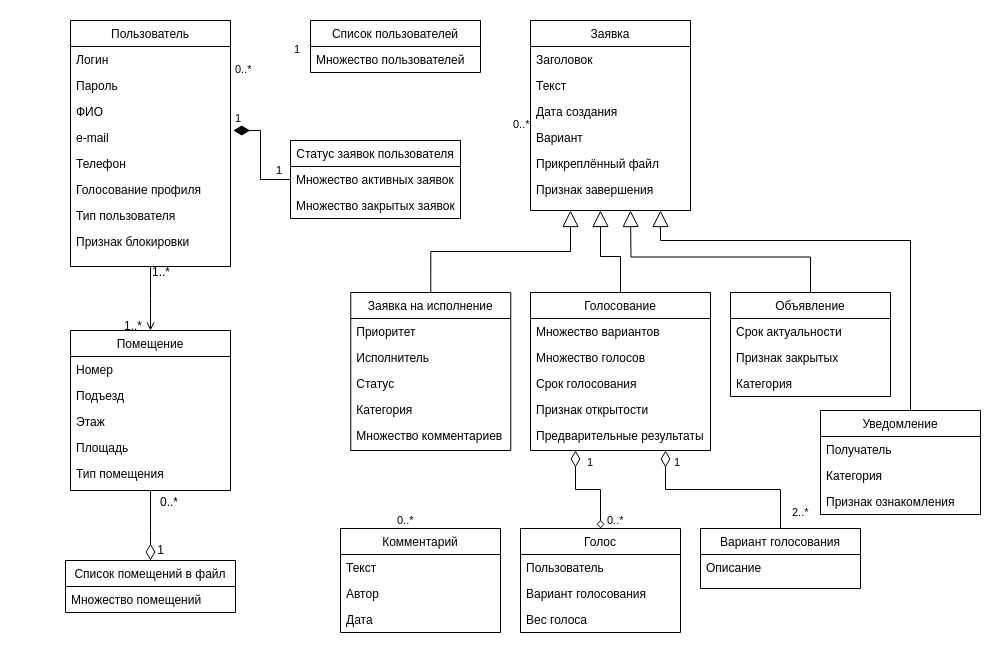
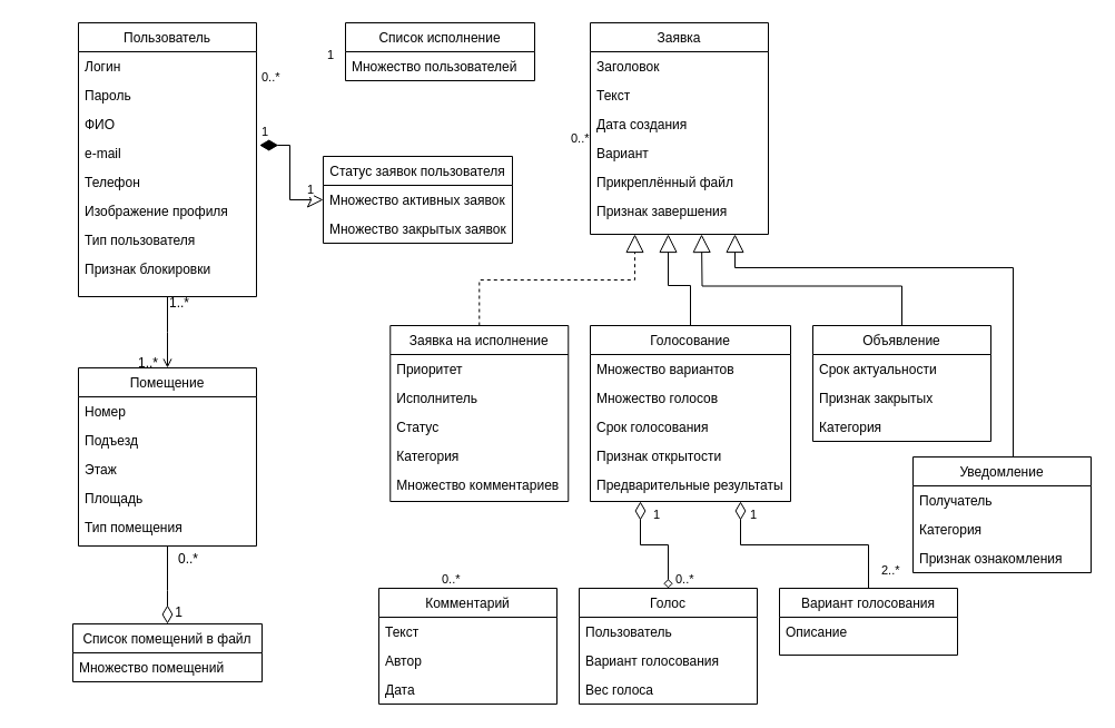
- <mxCell id="69" value="Список пользователей" style="swimlane;fontStyle=0;childLayout=stackLayout;horizontal=1;startSize=26;fillColor=none;horizontalStack=0;resizeParent=1;resizeParentMax=0;resizeLast=0;collapsible=1;marginBottom=0;" parent="1" vertex="1"><mxGeometry x="310" y="20" width="170" height="52" as="geometry" /></mxCell>
+ <mxCell id="69" value="Список исполнение" style="swimlane;fontStyle=0;childLayout=stackLayout;horizontal=1;startSize=26;fillColor=none;horizontalStack=0;resizeParent=1;resizeParentMax=0;resizeLast=0;collapsible=1;marginBottom=0;" parent="1" vertex="1"><mxGeometry x="310" y="20" width="170" height="52" as="geometry" /></mxCell>
- <mxCell id="30" value="1" style="endArrow=none;html=1;endSize=12;startArrow=diamondThin;startSize=14;startFill=1;edgeStyle=orthogonalEdgeStyle;align=left;verticalAlign=bottom;rounded=0;exitX=1.017;exitY=0.231;exitDx=0;exitDy=0;exitPerimeter=0;endFill=0;" parent="1" source="6" target="28" edge="1"><mxGeometry x="-1" y="3" relative="1" as="geometry"><mxPoint x="230" y="60" as="sourcePoint" /><mxPoint x="390" y="60" as="targetPoint" /></mxGeometry></mxCell>
+ <mxCell id="30" value="1" style="endArrow=classic;html=1;endSize=12;startArrow=diamondThin;startSize=14;startFill=1;edgeStyle=orthogonalEdgeStyle;align=left;verticalAlign=bottom;rounded=0;exitX=1.017;exitY=0.231;exitDx=0;exitDy=0;exitPerimeter=0;endFill=0;" parent="1" source="6" target="28" edge="1"><mxGeometry x="-1" y="3" relative="1" as="geometry"><mxPoint x="230" y="60" as="sourcePoint" /><mxPoint x="390" y="60" as="targetPoint" /></mxGeometry></mxCell>
- <mxCell id="8" value="Голосование профиля" style="text;align=left;verticalAlign=top;spacingLeft=4;spacingRight=4;overflow=hidden;rotatable=0;points=[[0,0.5],[1,0.5]];portConstraint=eastwest;rounded=0;shadow=0;html=0;" parent="2" vertex="1"><mxGeometry y="156" width="160" height="26" as="geometry" /></mxCell>
+ <mxCell id="8" value="Изображение профиля" style="text;align=left;verticalAlign=top;spacingLeft=4;spacingRight=4;overflow=hidden;rotatable=0;points=[[0,0.5],[1,0.5]];portConstraint=eastwest;rounded=0;shadow=0;html=0;" parent="2" vertex="1"><mxGeometry y="156" width="160" height="26" as="geometry" /></mxCell>
- <mxCell id="51" value="" style="endArrow=block;endSize=14;endFill=0;html=1;rounded=0;entryX=0.25;entryY=1;entryDx=0;entryDy=0;edgeStyle=orthogonalEdgeStyle;exitX=0.5;exitY=0;exitDx=0;exitDy=0;" parent="1" source="33" target="20" edge="1"><mxGeometry width="160" relative="1" as="geometry"><mxPoint x="380" y="380" as="sourcePoint" /><mxPoint x="540" y="380" as="targetPoint" /></mxGeometry></mxCell>
+ <mxCell id="51" value="" style="endArrow=block;endSize=14;endFill=0;html=1;rounded=0;entryX=0.25;entryY=1;entryDx=0;entryDy=0;edgeStyle=orthogonalEdgeStyle;exitX=0.5;exitY=0;exitDx=0;exitDy=0;dashed=1;" parent="1" source="33" target="20" edge="1"><mxGeometry width="160" relative="1" as="geometry"><mxPoint x="380" y="380" as="sourcePoint" /><mxPoint x="540" y="380" as="targetPoint" /></mxGeometry></mxCell>
